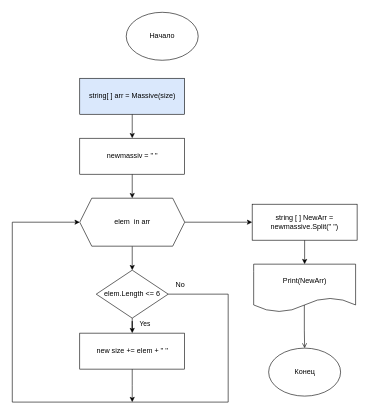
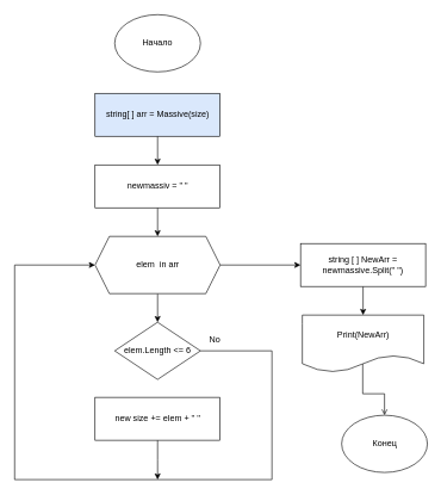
- <mxCell id="2" value="Начало" style="ellipse;whiteSpace=wrap;html=1;" vertex="1" parent="1"><mxGeometry x="210" y="20" width="120" height="80" as="geometry" /></mxCell>
+ <mxCell id="2" value="Начало" style="ellipse;whiteSpace=wrap;html=1;" vertex="1" parent="1"><mxGeometry x="160" y="20" width="120" height="80" as="geometry" /></mxCell>
- <mxCell id="10" value="" style="edgeStyle=orthogonalEdgeStyle;rounded=0;orthogonalLoop=1;jettySize=auto;html=1;" edge="1" parent="1" source="13" target="15"><mxGeometry relative="1" as="geometry" /></mxCell>
- <mxCell id="11" value="Yes" style="edgeLabel;html=1;align=center;verticalAlign=middle;resizable=0;points=[];" vertex="1" connectable="0" parent="10"><mxGeometry x="0.382" y="3" relative="1" as="geometry"><mxPoint x="17" as="offset" /></mxGeometry></mxCell>
- <mxCell id="21" value="Конец" style="ellipse;whiteSpace=wrap;html=1;" vertex="1" parent="1"><mxGeometry x="447.5" y="580" width="120" height="80" as="geometry" /></mxCell>
+ <mxCell id="21" value="Конец" style="ellipse;whiteSpace=wrap;html=1;" vertex="1" parent="1"><mxGeometry x="477.5" y="580" width="120" height="80" as="geometry" /></mxCell>
